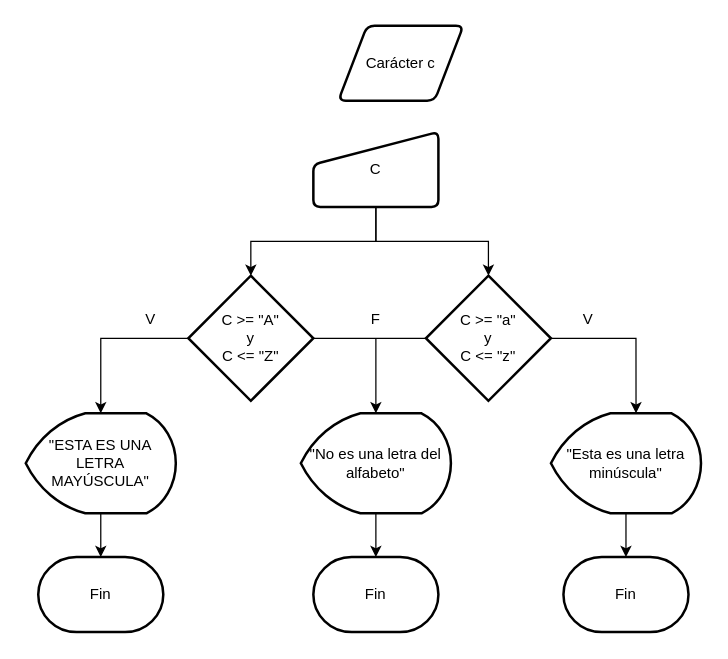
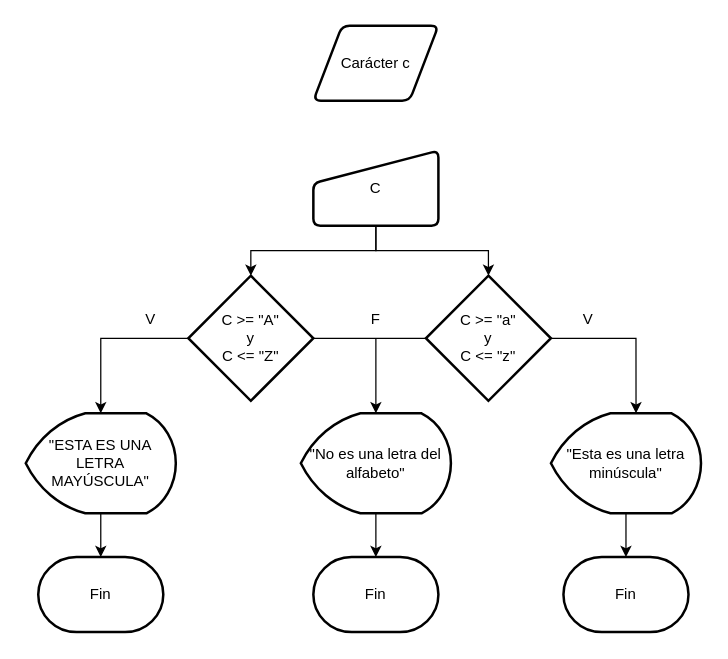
- <mxCell id="2" value="Carácter c" style="shape=parallelogram;html=1;strokeWidth=2;perimeter=parallelogramPerimeter;whiteSpace=wrap;rounded=1;arcSize=12;size=0.23;" vertex="1" parent="1"><mxGeometry x="270" y="20" width="100" height="60" as="geometry" /></mxCell>
+ <mxCell id="2" value="Carácter c" style="shape=parallelogram;html=1;strokeWidth=2;perimeter=parallelogramPerimeter;whiteSpace=wrap;rounded=1;arcSize=12;size=0.23;" vertex="1" parent="1"><mxGeometry x="250" y="20" width="100" height="60" as="geometry" /></mxCell>
- <mxCell id="3" value="C" style="html=1;strokeWidth=2;shape=manualInput;whiteSpace=wrap;rounded=1;size=26;arcSize=11;" vertex="1" parent="1"><mxGeometry x="250" y="105" width="100" height="60" as="geometry" /></mxCell>
+ <mxCell id="3" value="C" style="html=1;strokeWidth=2;shape=manualInput;whiteSpace=wrap;rounded=1;size=26;arcSize=11;" vertex="1" parent="1"><mxGeometry x="250" y="120" width="100" height="60" as="geometry" /></mxCell>
